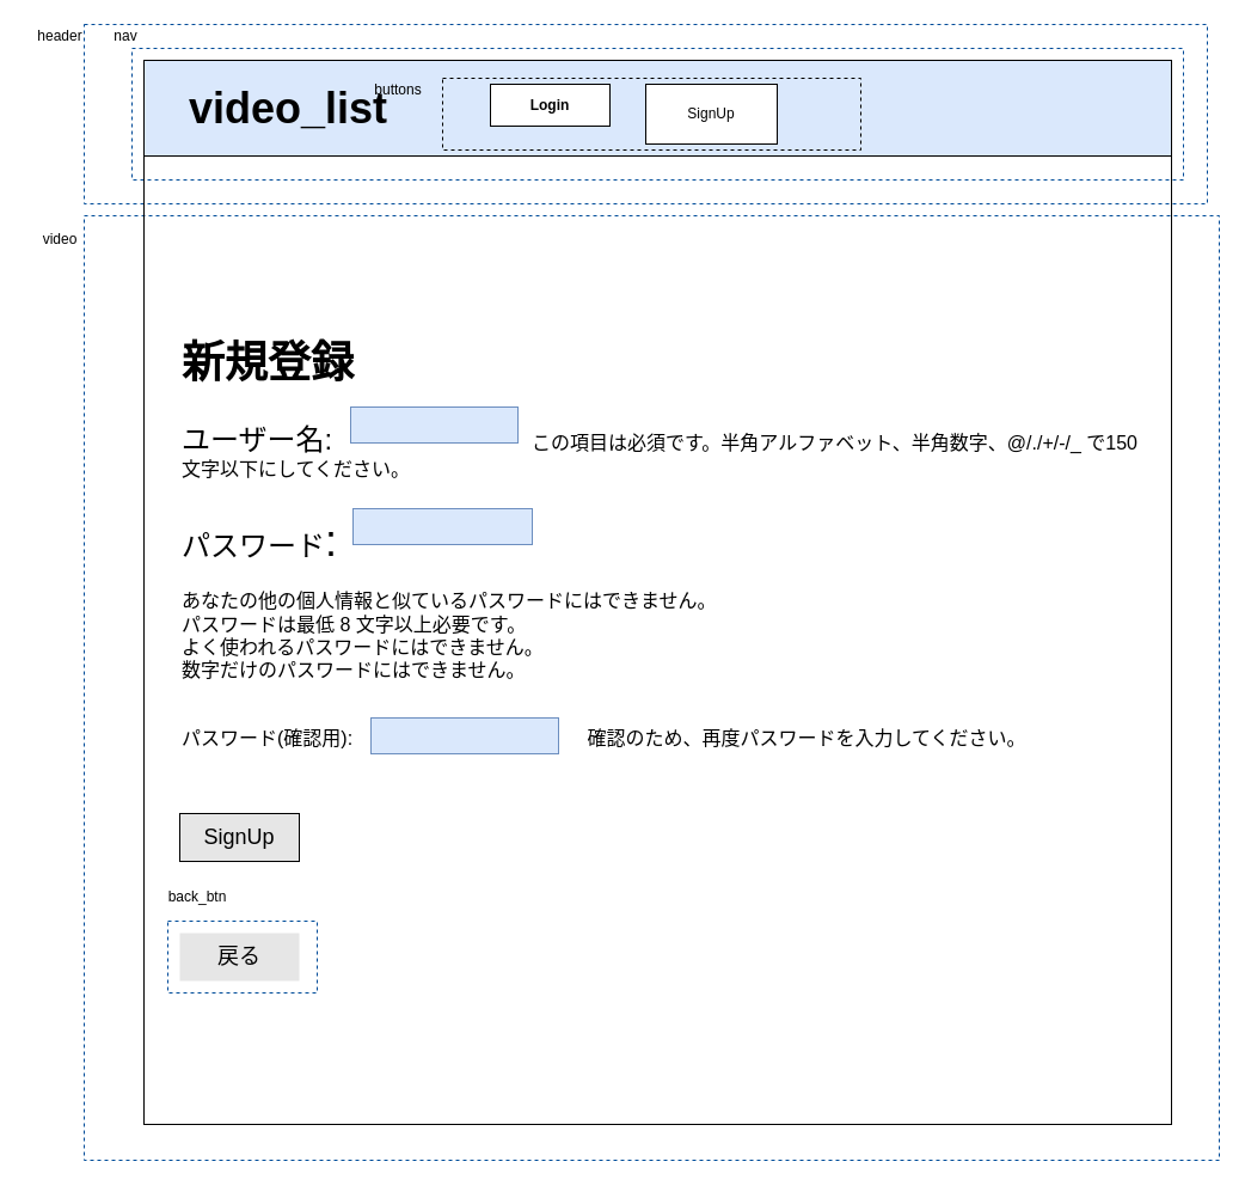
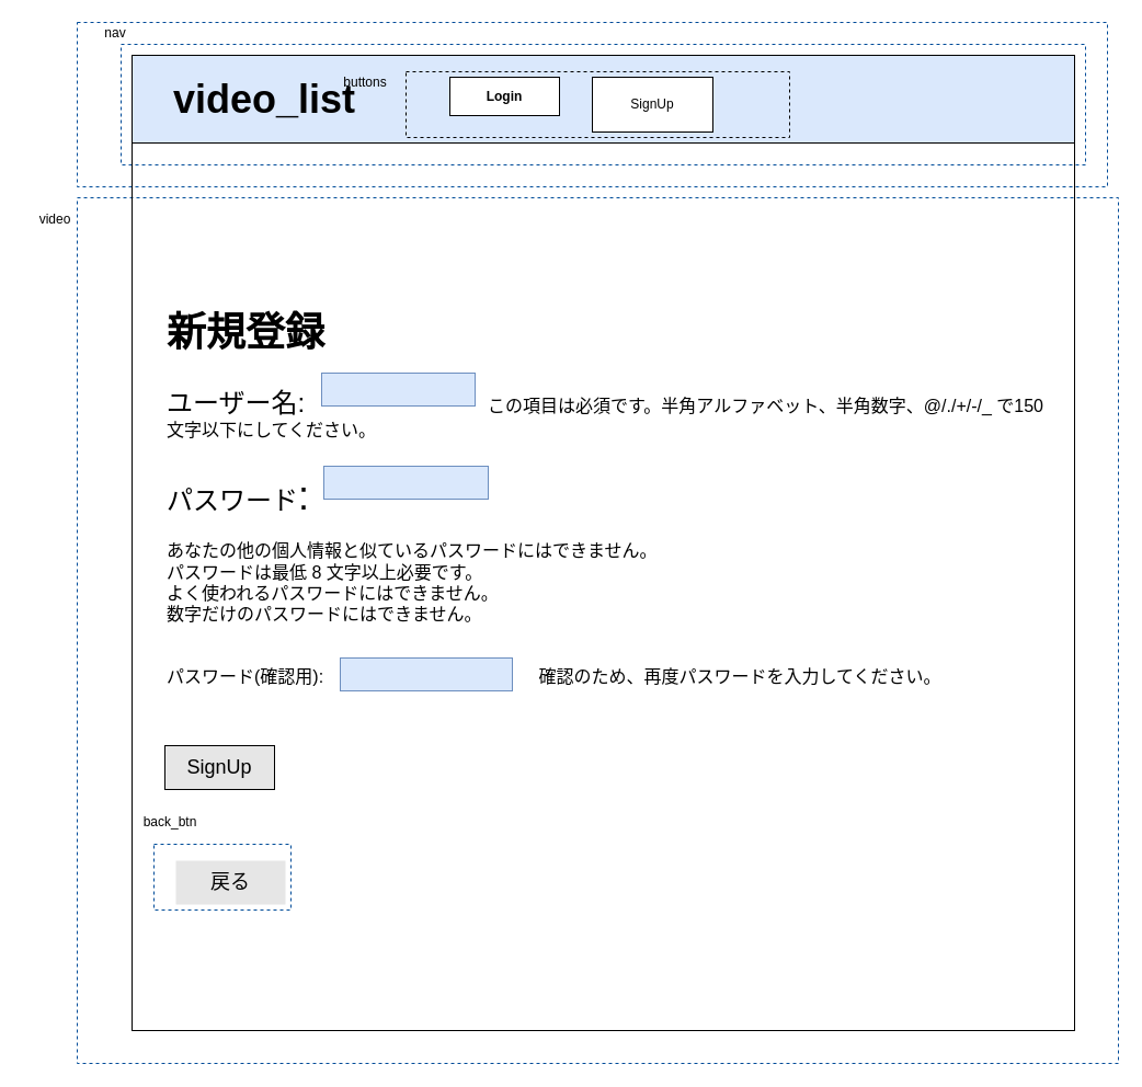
- <mxCell id="8" value="header" style="text;html=1;strokeColor=none;fillColor=none;align=center;verticalAlign=middle;whiteSpace=wrap;rounded=0;dashed=1;" parent="1" vertex="1"><mxGeometry x="30" y="20" width="40" height="20" as="geometry" /></mxCell>
- <mxCell id="20" value="back_btn" style="text;html=1;strokeColor=none;fillColor=none;align=center;verticalAlign=middle;whiteSpace=wrap;rounded=0;dashed=1;" parent="1" vertex="1"><mxGeometry x="140" y="740" width="50" height="20" as="geometry" /></mxCell>
+ <mxCell id="20" value="back_btn" style="text;html=1;strokeColor=none;fillColor=none;align=center;verticalAlign=middle;whiteSpace=wrap;rounded=0;dashed=1;" parent="1" vertex="1"><mxGeometry x="130" y="740" width="50" height="20" as="geometry" /></mxCell>
- <mxCell id="18" value="&lt;font style=&quot;font-size: 18px&quot;&gt;戻る&lt;/font&gt;" style="rounded=0;whiteSpace=wrap;html=1;fillColor=#E6E6E6;strokeColor=none;" parent="1" vertex="1"><mxGeometry x="150" y="780" width="100" height="40" as="geometry" /></mxCell>
+ <mxCell id="18" value="&lt;font style=&quot;font-size: 18px&quot;&gt;戻る&lt;/font&gt;" style="rounded=0;whiteSpace=wrap;html=1;fillColor=#E6E6E6;strokeColor=none;" parent="1" vertex="1"><mxGeometry x="160" y="785" width="100" height="40" as="geometry" /></mxCell>
